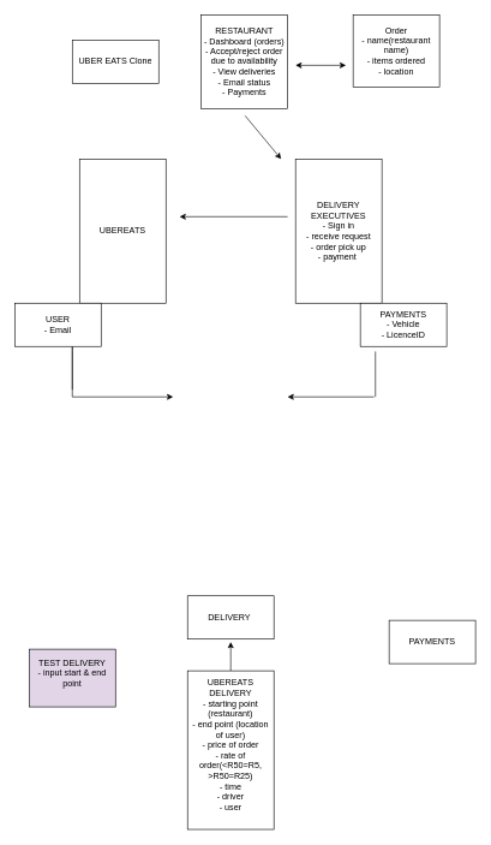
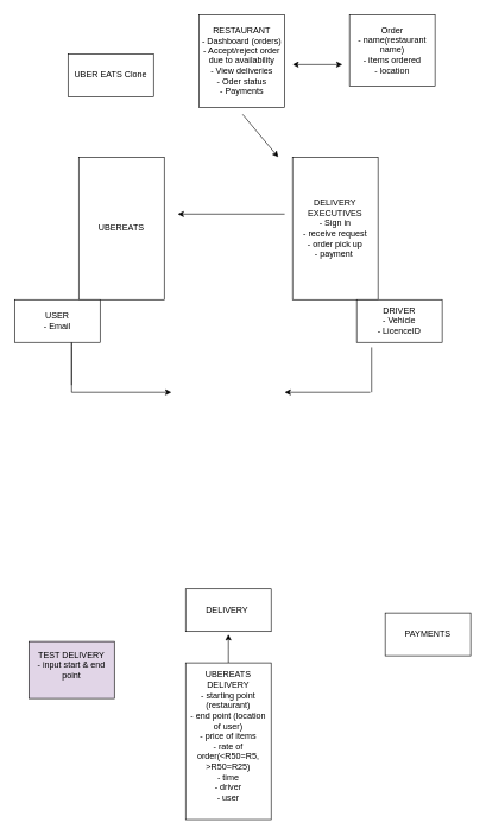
- <mxCell id="2" value="UBER EATS Clone" style="rounded=0;whiteSpace=wrap;html=1;" parent="1" vertex="1"><mxGeometry x="100" y="55" width="120" height="60" as="geometry" /></mxCell>
+ <mxCell id="2" value="UBER EATS Clone" style="rounded=0;whiteSpace=wrap;html=1;" parent="1" vertex="1"><mxGeometry x="95" y="75" width="120" height="60" as="geometry" /></mxCell>
- <mxCell id="3" value="RESTAURANT&lt;br&gt;- Dashboard (orders)&lt;br&gt;- Accept/reject order due to availability&lt;br&gt;- View deliveries&lt;br&gt;- Email status&lt;br&gt;- Payments&lt;br&gt;" style="rounded=0;whiteSpace=wrap;html=1;" parent="1" vertex="1"><mxGeometry x="279" y="20" width="120" height="130" as="geometry" /></mxCell>
+ <mxCell id="3" value="RESTAURANT&lt;br&gt;- Dashboard (orders)&lt;br&gt;- Accept/reject order due to availability&lt;br&gt;- View deliveries&lt;br&gt;- Oder status&lt;br&gt;- Payments&lt;br&gt;" style="rounded=0;whiteSpace=wrap;html=1;" parent="1" vertex="1"><mxGeometry x="279" y="20" width="120" height="130" as="geometry" /></mxCell>
- <mxCell id="8" value="PAYMENTS&lt;br&gt;- Vehicle&lt;br&gt;- LicenceID" style="rounded=0;whiteSpace=wrap;html=1;" parent="1" vertex="1"><mxGeometry x="500" y="420" width="120" height="60" as="geometry" /></mxCell>
+ <mxCell id="8" value="DRIVER&lt;br&gt;- Vehicle&lt;br&gt;- LicenceID" style="rounded=0;whiteSpace=wrap;html=1;" parent="1" vertex="1"><mxGeometry x="500" y="420" width="120" height="60" as="geometry" /></mxCell>
- <mxCell id="16" value="UBEREATS DELIVERY&lt;br&gt;- starting point (restaurant)&lt;br&gt;- end point (location of user)&lt;br&gt;- price of order&lt;br&gt;- rate of order(&amp;lt;R50=R5, &amp;gt;R50=R25)&lt;br&gt;- time&lt;br&gt;- driver&lt;br&gt;- user&lt;br&gt;&lt;br&gt;" style="rounded=0;whiteSpace=wrap;html=1;" parent="1" vertex="1"><mxGeometry x="260" y="930" width="120" height="220" as="geometry" /></mxCell>
+ <mxCell id="16" value="UBEREATS DELIVERY&lt;br&gt;- starting point (restaurant)&lt;br&gt;- end point (location of user)&lt;br&gt;- price of items&lt;br&gt;- rate of order(&amp;lt;R50=R5, &amp;gt;R50=R25)&lt;br&gt;- time&lt;br&gt;- driver&lt;br&gt;- user&lt;br&gt;&lt;br&gt;" style="rounded=0;whiteSpace=wrap;html=1;" parent="1" vertex="1"><mxGeometry x="260" y="930" width="120" height="220" as="geometry" /></mxCell>
